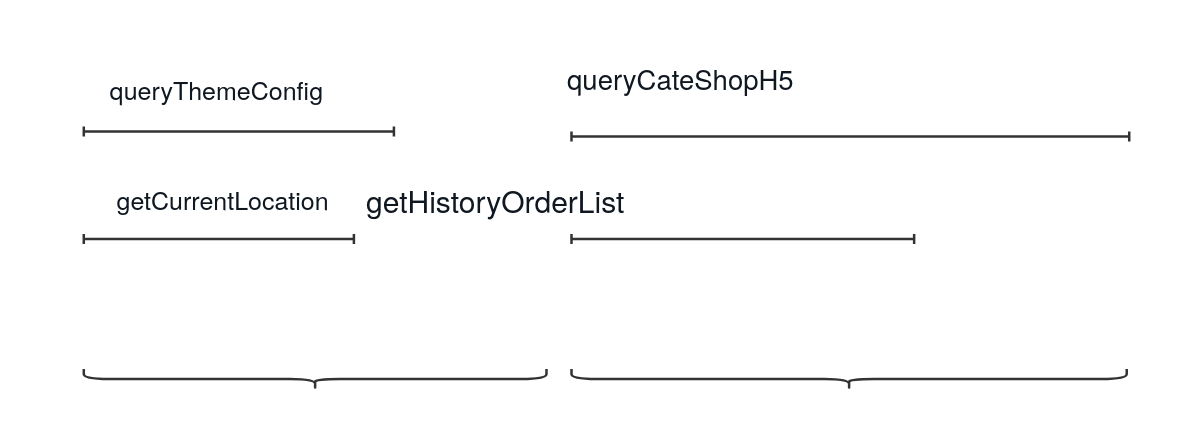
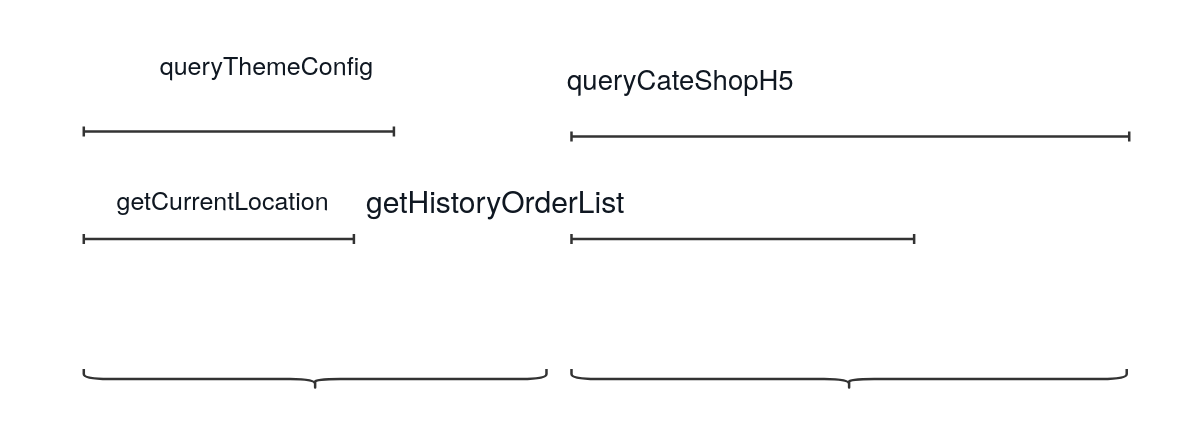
- <mxCell id="3" value="&lt;p class=&quot;p1&quot; style=&quot;margin: 0px; font-stretch: normal; font-size: 10px; line-height: normal; font-family: &amp;quot;helvetica neue&amp;quot;; color: rgb(15, 23, 33);&quot;&gt;queryThemeConfig&lt;/p&gt;" style="text;html=1;strokeColor=none;fillColor=none;align=center;verticalAlign=middle;whiteSpace=wrap;rounded=0;fontSize=10;" vertex="1" parent="1"><mxGeometry x="20" y="25" width="133" height="20" as="geometry" /></mxCell>
+ <mxCell id="3" value="&lt;p class=&quot;p1&quot; style=&quot;margin: 0px; font-stretch: normal; font-size: 10px; line-height: normal; font-family: &amp;quot;helvetica neue&amp;quot;; color: rgb(15, 23, 33);&quot;&gt;queryThemeConfig&lt;/p&gt;" style="text;html=1;strokeColor=none;fillColor=none;align=center;verticalAlign=middle;whiteSpace=wrap;rounded=0;fontSize=10;" vertex="1" parent="1"><mxGeometry x="40" y="15" width="133" height="20" as="geometry" /></mxCell>
